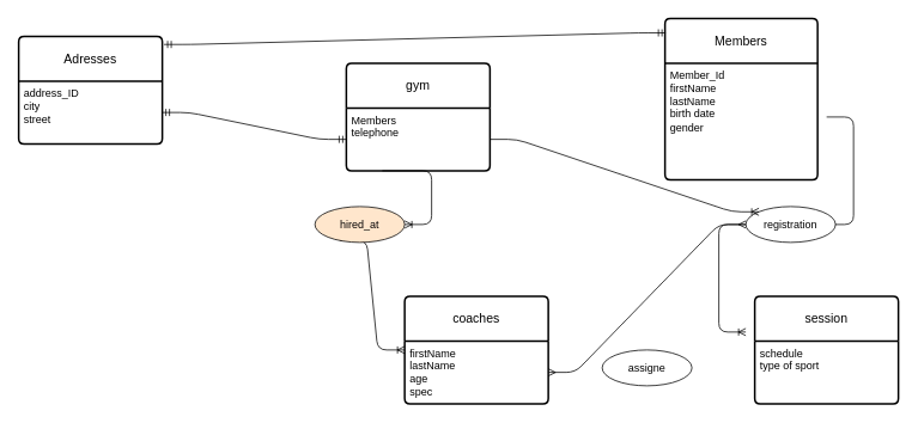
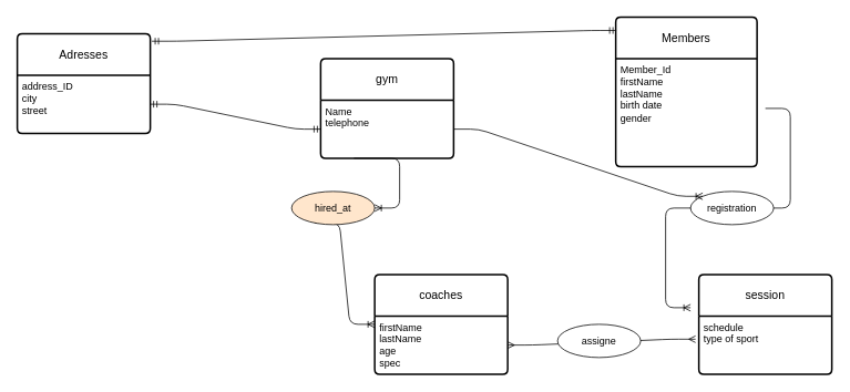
- <mxCell id="10" value="Members&lt;div&gt;&lt;span style=&quot;background-color: transparent;&quot;&gt;telephone&lt;/span&gt;&lt;br&gt;&lt;/div&gt;" style="align=left;strokeColor=none;fillColor=none;spacingLeft=4;fontSize=12;verticalAlign=top;resizable=0;rotatable=0;part=1;html=1;" vertex="1" parent="9"><mxGeometry y="50" width="160" height="70" as="geometry" /></mxCell>
+ <mxCell id="10" value="Name&lt;div&gt;&lt;span style=&quot;background-color: transparent;&quot;&gt;telephone&lt;/span&gt;&lt;br&gt;&lt;/div&gt;" style="align=left;strokeColor=none;fillColor=none;spacingLeft=4;fontSize=12;verticalAlign=top;resizable=0;rotatable=0;part=1;html=1;" vertex="1" parent="9"><mxGeometry y="50" width="160" height="70" as="geometry" /></mxCell>
- <mxCell id="13" value="" style="edgeStyle=entityRelationEdgeStyle;fontSize=12;html=1;endArrow=ERmany;startArrow=ERmany;" edge="1" parent="1" source="8" target="14"><mxGeometry width="100" height="100" relative="1" as="geometry"><mxPoint x="620" y="420" as="sourcePoint" /><mxPoint x="720" y="320" as="targetPoint" /></mxGeometry></mxCell>
+ <mxCell id="13" value="" style="edgeStyle=entityRelationEdgeStyle;fontSize=12;html=1;endArrow=ERmany;startArrow=ERmany;entryX=-0.025;entryY=0.399;entryDx=0;entryDy=0;entryPerimeter=0;" edge="1" parent="1" source="8" target="4"><mxGeometry width="100" height="100" relative="1" as="geometry"><mxPoint x="620" y="420" as="sourcePoint" /><mxPoint x="720" y="320" as="targetPoint" /></mxGeometry></mxCell>
